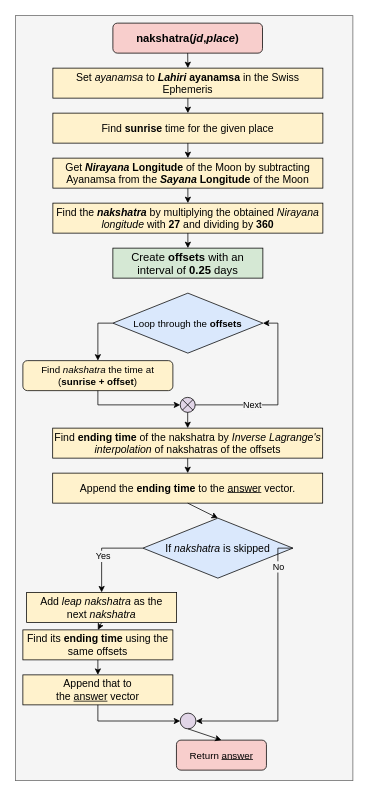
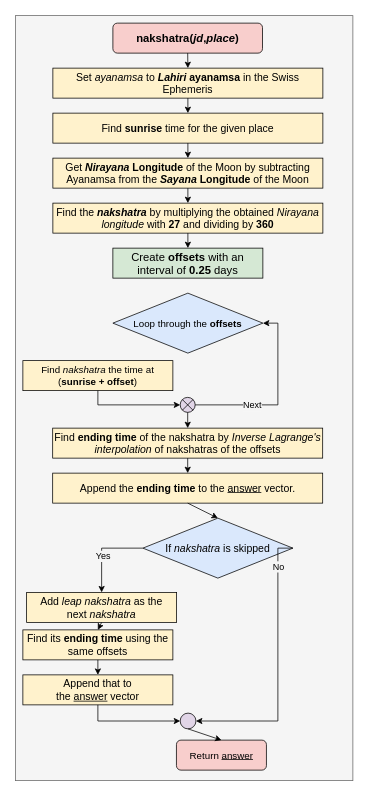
- <mxCell id="25" value="" style="endArrow=classic;html=1;rounded=0;entryX=0.5;entryY=0;entryDx=0;entryDy=0;exitX=0;exitY=0.5;exitDx=0;exitDy=0;edgeStyle=orthogonalEdgeStyle;" edge="1" parent="1" source="9" target="10"><mxGeometry width="50" height="50" relative="1" as="geometry"><mxPoint x="40" y="340" as="sourcePoint" /><mxPoint x="90" y="290" as="targetPoint" /></mxGeometry></mxCell>
- <mxCell id="10" value="&lt;span style=&quot;font-size: 13px;&quot;&gt;Find&amp;nbsp;&lt;/span&gt;&lt;i style=&quot;font-size: 13px;&quot;&gt;nakshatra&lt;/i&gt;&lt;span style=&quot;font-size: 13px;&quot;&gt;&amp;nbsp;the time at (&lt;/span&gt;&lt;b style=&quot;font-size: 13px;&quot;&gt;sunrise + offset&lt;/b&gt;&lt;span style=&quot;font-size: 13px;&quot;&gt;)&lt;/span&gt;" style="whiteSpace=wrap;html=1;fillColor=#fff2cc;strokeColor=default;rounded=1;" vertex="1" parent="1"><mxGeometry x="30" y="480" width="200" height="40" as="geometry" /></mxCell>
+ <mxCell id="10" value="&lt;span style=&quot;font-size: 13px;&quot;&gt;Find&amp;nbsp;&lt;/span&gt;&lt;i style=&quot;font-size: 13px;&quot;&gt;nakshatra&lt;/i&gt;&lt;span style=&quot;font-size: 13px;&quot;&gt;&amp;nbsp;the time at (&lt;/span&gt;&lt;b style=&quot;font-size: 13px;&quot;&gt;sunrise + offset&lt;/b&gt;&lt;span style=&quot;font-size: 13px;&quot;&gt;)&lt;/span&gt;" style="rounded=0;whiteSpace=wrap;html=1;fillColor=#fff2cc;strokeColor=default;" vertex="1" parent="1"><mxGeometry x="30" y="480" width="200" height="40" as="geometry" /></mxCell>
